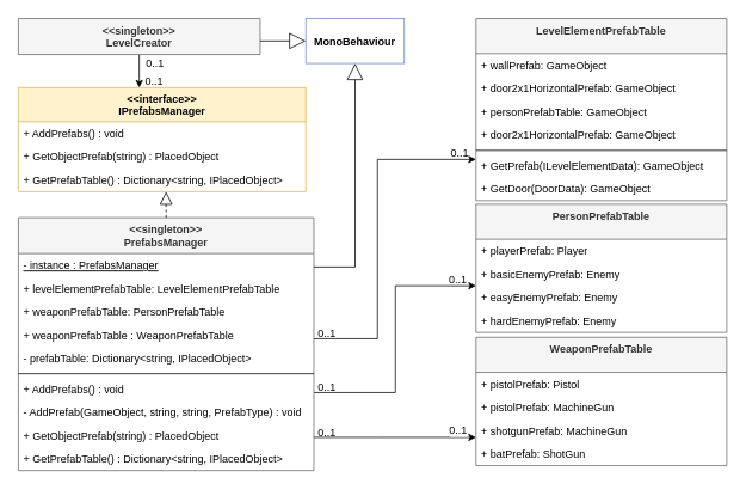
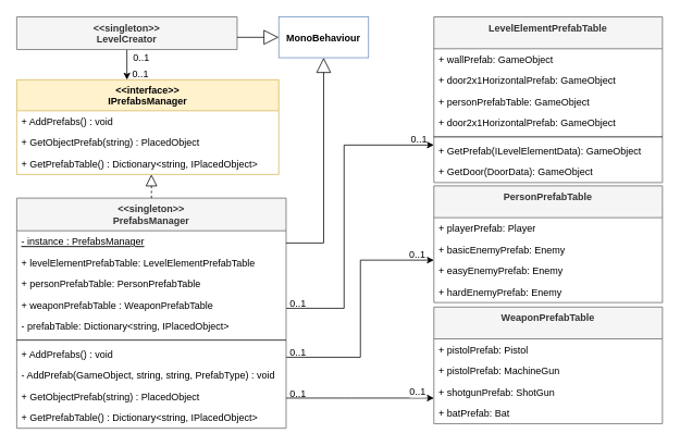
- <mxCell id="11" value="+ weaponPrefabTable: PersonPrefabTable" style="text;align=left;verticalAlign=top;spacingLeft=4;spacingRight=4;overflow=hidden;rotatable=0;points=[[0,0.5],[1,0.5]];portConstraint=eastwest;" parent="8" vertex="1"><mxGeometry y="92" width="330" height="26" as="geometry" /></mxCell>
+ <mxCell id="11" value="+ personPrefabTable: PersonPrefabTable" style="text;align=left;verticalAlign=top;spacingLeft=4;spacingRight=4;overflow=hidden;rotatable=0;points=[[0,0.5],[1,0.5]];portConstraint=eastwest;" parent="8" vertex="1"><mxGeometry y="92" width="330" height="26" as="geometry" /></mxCell>
- <mxCell id="43" value="+ shotgunPrefab: MachineGun" style="text;strokeColor=none;fillColor=none;align=left;verticalAlign=top;spacingLeft=4;spacingRight=4;overflow=hidden;rotatable=0;points=[[0,0.5],[1,0.5]];portConstraint=eastwest;" parent="40" vertex="1"><mxGeometry y="91" width="280" height="26" as="geometry" /></mxCell>
+ <mxCell id="43" value="+ shotgunPrefab: ShotGun" style="text;strokeColor=none;fillColor=none;align=left;verticalAlign=top;spacingLeft=4;spacingRight=4;overflow=hidden;rotatable=0;points=[[0,0.5],[1,0.5]];portConstraint=eastwest;" parent="40" vertex="1"><mxGeometry y="91" width="280" height="26" as="geometry" /></mxCell>
- <mxCell id="44" value="+ batPrefab: ShotGun" style="text;strokeColor=none;fillColor=none;align=left;verticalAlign=top;spacingLeft=4;spacingRight=4;overflow=hidden;rotatable=0;points=[[0,0.5],[1,0.5]];portConstraint=eastwest;" parent="40" vertex="1"><mxGeometry y="117" width="280" height="26" as="geometry" /></mxCell>
+ <mxCell id="44" value="+ batPrefab: Bat" style="text;strokeColor=none;fillColor=none;align=left;verticalAlign=top;spacingLeft=4;spacingRight=4;overflow=hidden;rotatable=0;points=[[0,0.5],[1,0.5]];portConstraint=eastwest;" parent="40" vertex="1"><mxGeometry y="117" width="280" height="26" as="geometry" /></mxCell>
